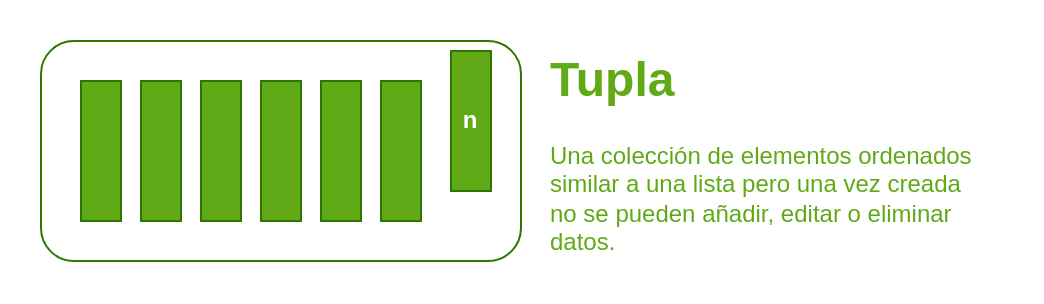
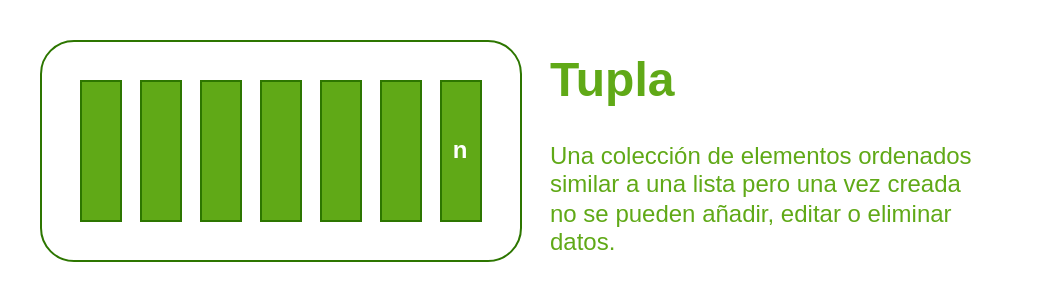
- <mxCell id="10" value="&lt;b&gt;n&lt;/b&gt;" style="rounded=0;whiteSpace=wrap;html=1;strokeColor=#2D7600;fillColor=#60a917;fontColor=#ffffff;" vertex="1" parent="1"><mxGeometry x="225" y="25" width="20" height="70" as="geometry" /></mxCell>
+ <mxCell id="10" value="&lt;b&gt;n&lt;/b&gt;" style="rounded=0;whiteSpace=wrap;html=1;strokeColor=#2D7600;fillColor=#60a917;fontColor=#ffffff;" vertex="1" parent="1"><mxGeometry x="220" y="40" width="20" height="70" as="geometry" /></mxCell>
